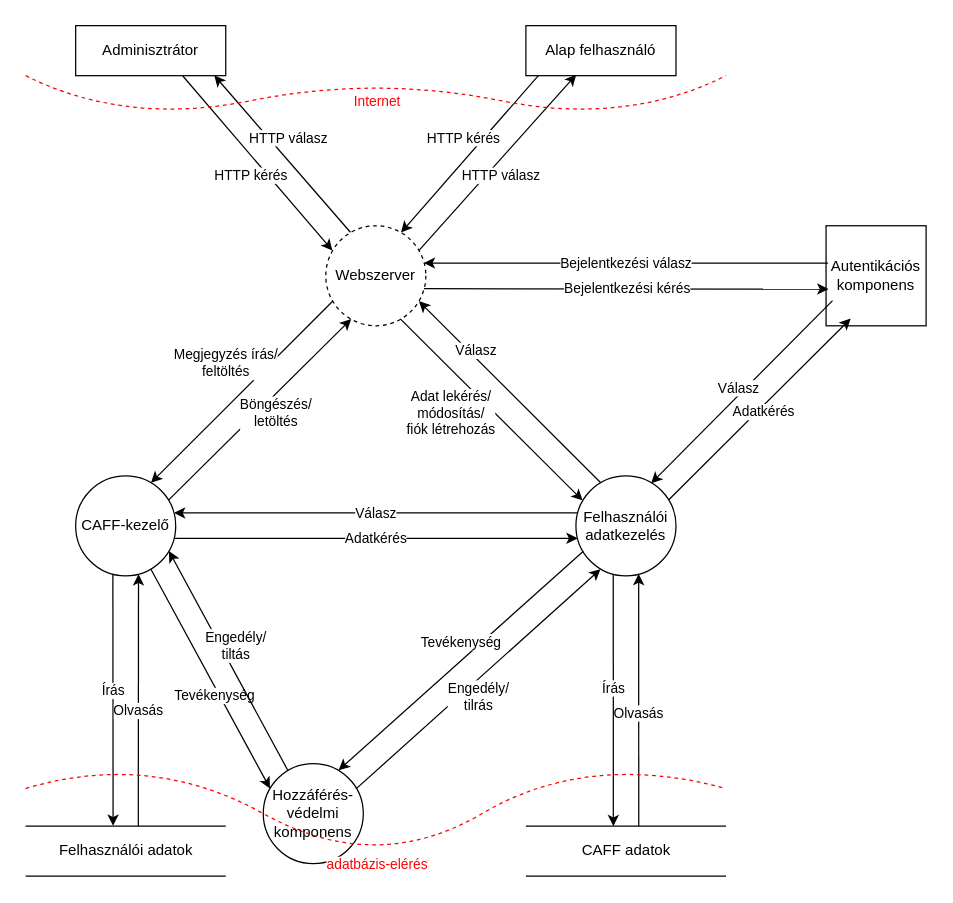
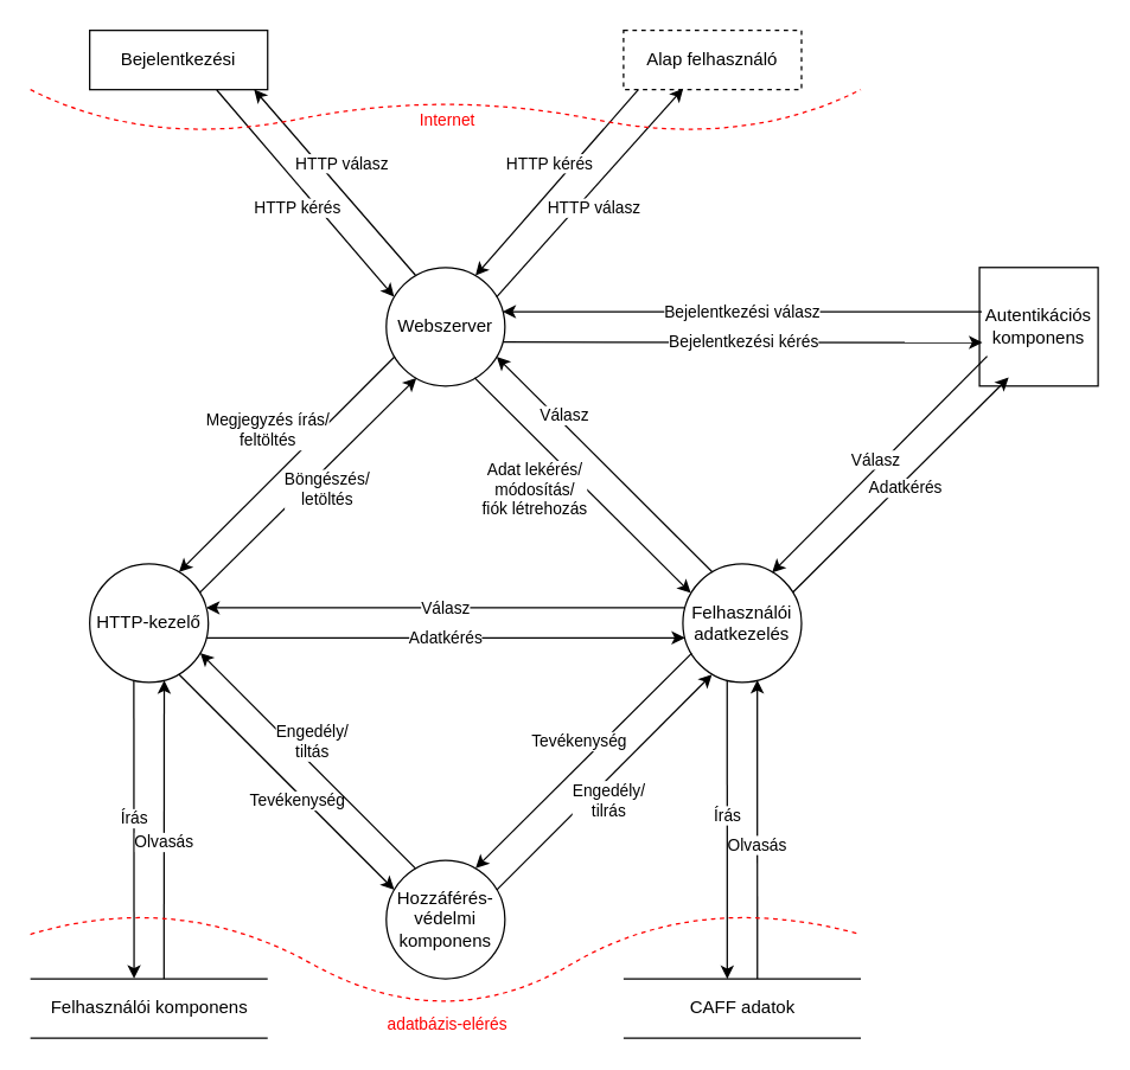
- <mxCell id="29" value="Adminisztrátor" style="rounded=0;whiteSpace=wrap;html=1;fontColor=#000000;strokeColor=default;fillColor=none;align=center;verticalAlign=middle;" vertex="1" parent="1"><mxGeometry x="60" y="20" width="120" height="40" as="geometry" /></mxCell>
+ <mxCell id="29" value="Bejelentkezési" style="rounded=0;whiteSpace=wrap;html=1;fontColor=#000000;strokeColor=default;fillColor=none;align=center;verticalAlign=middle;" vertex="1" parent="1"><mxGeometry x="60" y="20" width="120" height="40" as="geometry" /></mxCell>
- <mxCell id="28" value="Alap felhasználó" style="rounded=0;whiteSpace=wrap;html=1;fontColor=#000000;strokeColor=default;fillColor=none;align=center;verticalAlign=middle;" vertex="1" parent="1"><mxGeometry x="420" y="20" width="120" height="40" as="geometry" /></mxCell>
+ <mxCell id="28" value="Alap felhasználó" style="rounded=0;whiteSpace=wrap;html=1;fontColor=#000000;strokeColor=default;fillColor=none;align=center;verticalAlign=middle;dashed=1;" vertex="1" parent="1"><mxGeometry x="420" y="20" width="120" height="40" as="geometry" /></mxCell>
- <mxCell id="2" value="Webszerver" style="ellipse;whiteSpace=wrap;html=1;fillColor=none;dashed=1;" vertex="1" parent="1"><mxGeometry x="260" y="180" width="80" height="80" as="geometry" /></mxCell>
+ <mxCell id="2" value="Webszerver" style="ellipse;whiteSpace=wrap;html=1;fillColor=none;" vertex="1" parent="1"><mxGeometry x="260" y="180" width="80" height="80" as="geometry" /></mxCell>
- <mxCell id="5" value="CAFF-kezelő" style="ellipse;whiteSpace=wrap;html=1;fillColor=none;" vertex="1" parent="1"><mxGeometry x="60" y="380" width="80" height="80" as="geometry" /></mxCell>
+ <mxCell id="5" value="HTTP-kezelő" style="ellipse;whiteSpace=wrap;html=1;fillColor=none;" vertex="1" parent="1"><mxGeometry x="60" y="380" width="80" height="80" as="geometry" /></mxCell>
- <mxCell id="6" value="Hozzáférés-védelmi komponens" style="ellipse;whiteSpace=wrap;html=1;fillColor=none;" vertex="1" parent="1"><mxGeometry x="210" y="610" width="80" height="80" as="geometry" /></mxCell>
+ <mxCell id="6" value="Hozzáférés-védelmi komponens" style="ellipse;whiteSpace=wrap;html=1;fillColor=none;" vertex="1" parent="1"><mxGeometry x="260" y="580" width="80" height="80" as="geometry" /></mxCell>
- <mxCell id="7" value="&lt;span&gt;Felhasználói adatok&lt;/span&gt;" style="verticalLabelPosition=middle;verticalAlign=middle;html=1;shape=mxgraph.basic.rect;fillColor2=none;strokeWidth=1;size=20;indent=5;fillColor=none;right=0;left=0;labelPosition=center;align=center;" vertex="1" parent="1"><mxGeometry x="20" y="660" width="160" height="40" as="geometry" /></mxCell>
+ <mxCell id="7" value="&lt;span&gt;Felhasználói komponens&lt;/span&gt;" style="verticalLabelPosition=middle;verticalAlign=middle;html=1;shape=mxgraph.basic.rect;fillColor2=none;strokeWidth=1;size=20;indent=5;fillColor=none;right=0;left=0;labelPosition=center;align=center;" vertex="1" parent="1"><mxGeometry x="20" y="660" width="160" height="40" as="geometry" /></mxCell>
